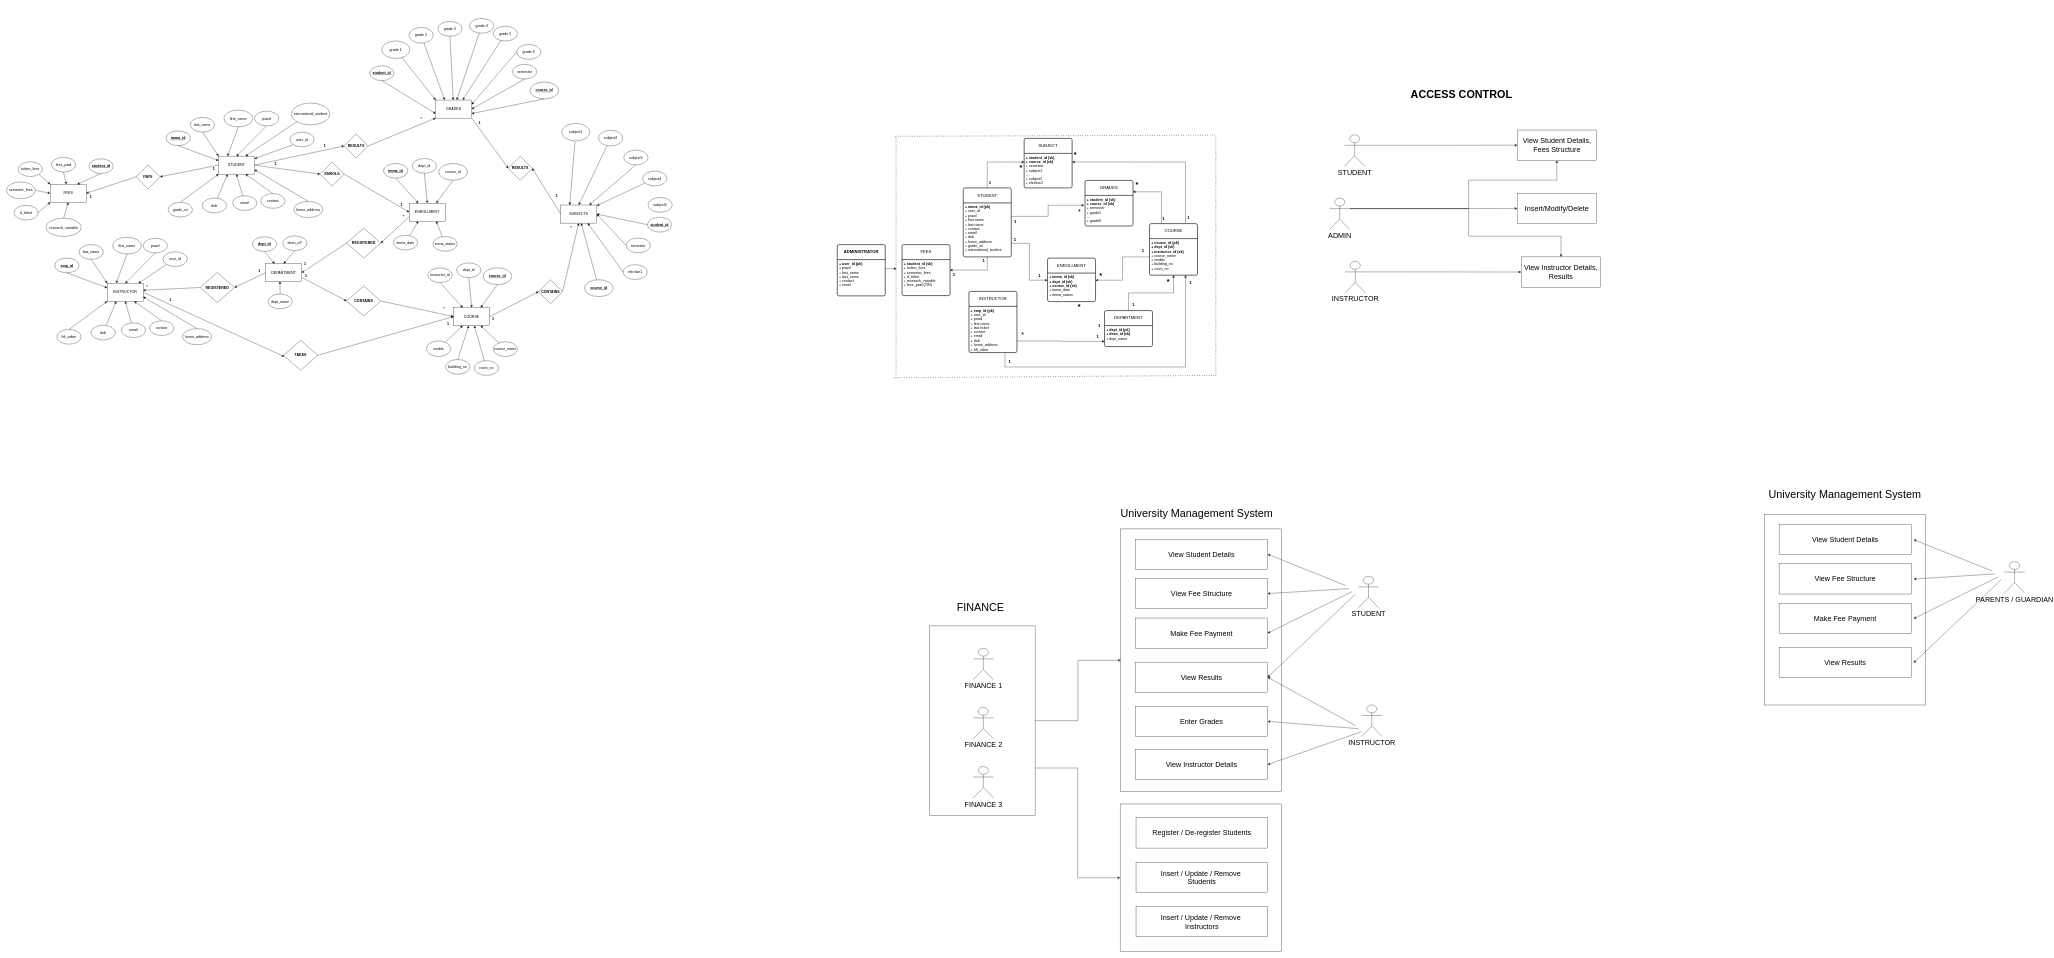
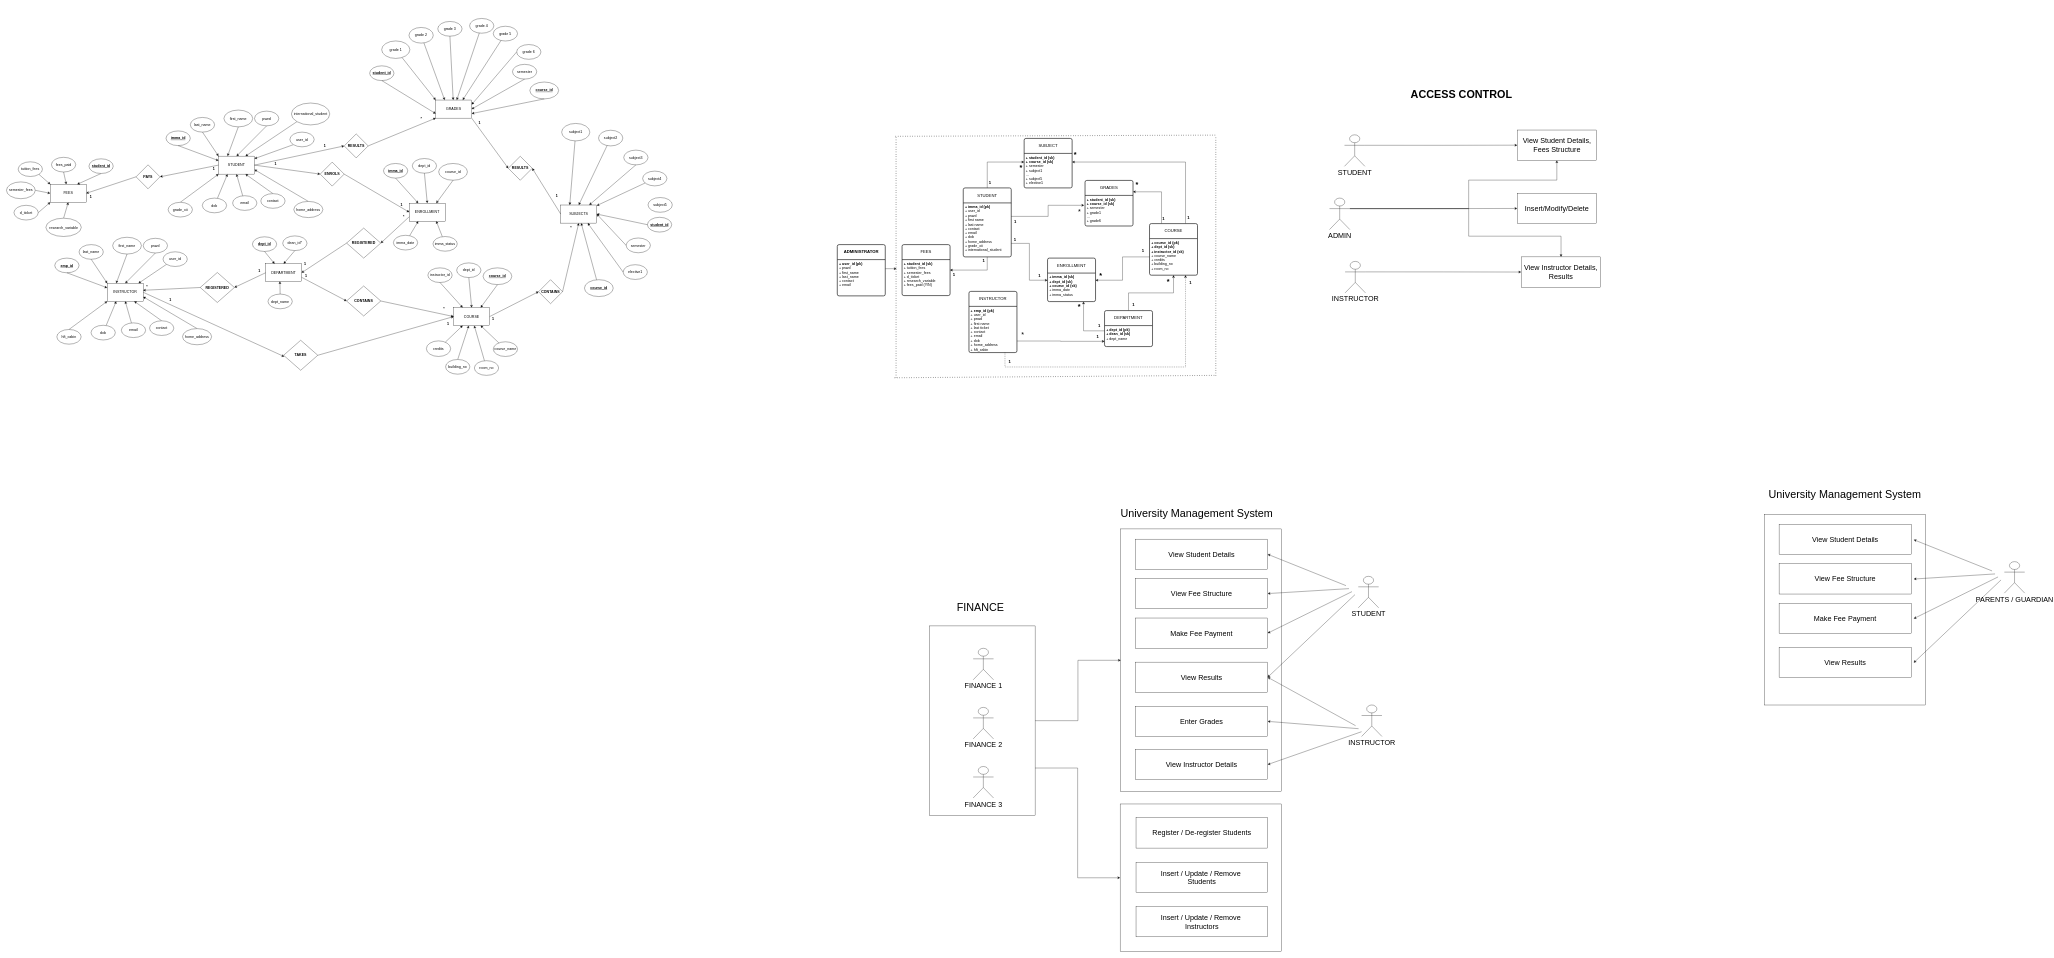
+ <mxCell id="26" style="edgeStyle=orthogonalEdgeStyle;rounded=0;orthogonalLoop=1;jettySize=auto;html=1;exitX=0;exitY=0.25;exitDx=0;exitDy=0;entryX=0.75;entryY=1;entryDx=0;entryDy=0;" parent="1" source="18" target="8" edge="1"><mxGeometry relative="1" as="geometry"><mxPoint x="3641" y="1096.5" as="sourcePoint" /></mxGeometry></mxCell>
- <mxCell id="36" style="edgeStyle=orthogonalEdgeStyle;rounded=0;orthogonalLoop=1;jettySize=auto;html=1;exitX=0.75;exitY=1;exitDx=0;exitDy=0;entryX=0.75;entryY=1;entryDx=0;entryDy=0;" parent="1" source="20" target="15" edge="1"><mxGeometry relative="1" as="geometry"><Array as="points"><mxPoint x="3349" y="1223" /><mxPoint x="3951" y="1223" /></Array></mxGeometry></mxCell>
+ <mxCell id="36" style="edgeStyle=orthogonalEdgeStyle;rounded=0;orthogonalLoop=1;jettySize=auto;html=1;exitX=0.75;exitY=1;exitDx=0;exitDy=0;entryX=0.75;entryY=1;entryDx=0;entryDy=0;dashed=1;" parent="1" source="20" target="15" edge="1"><mxGeometry relative="1" as="geometry"><Array as="points"><mxPoint x="3349" y="1223" /><mxPoint x="3951" y="1223" /></Array></mxGeometry></mxCell>
